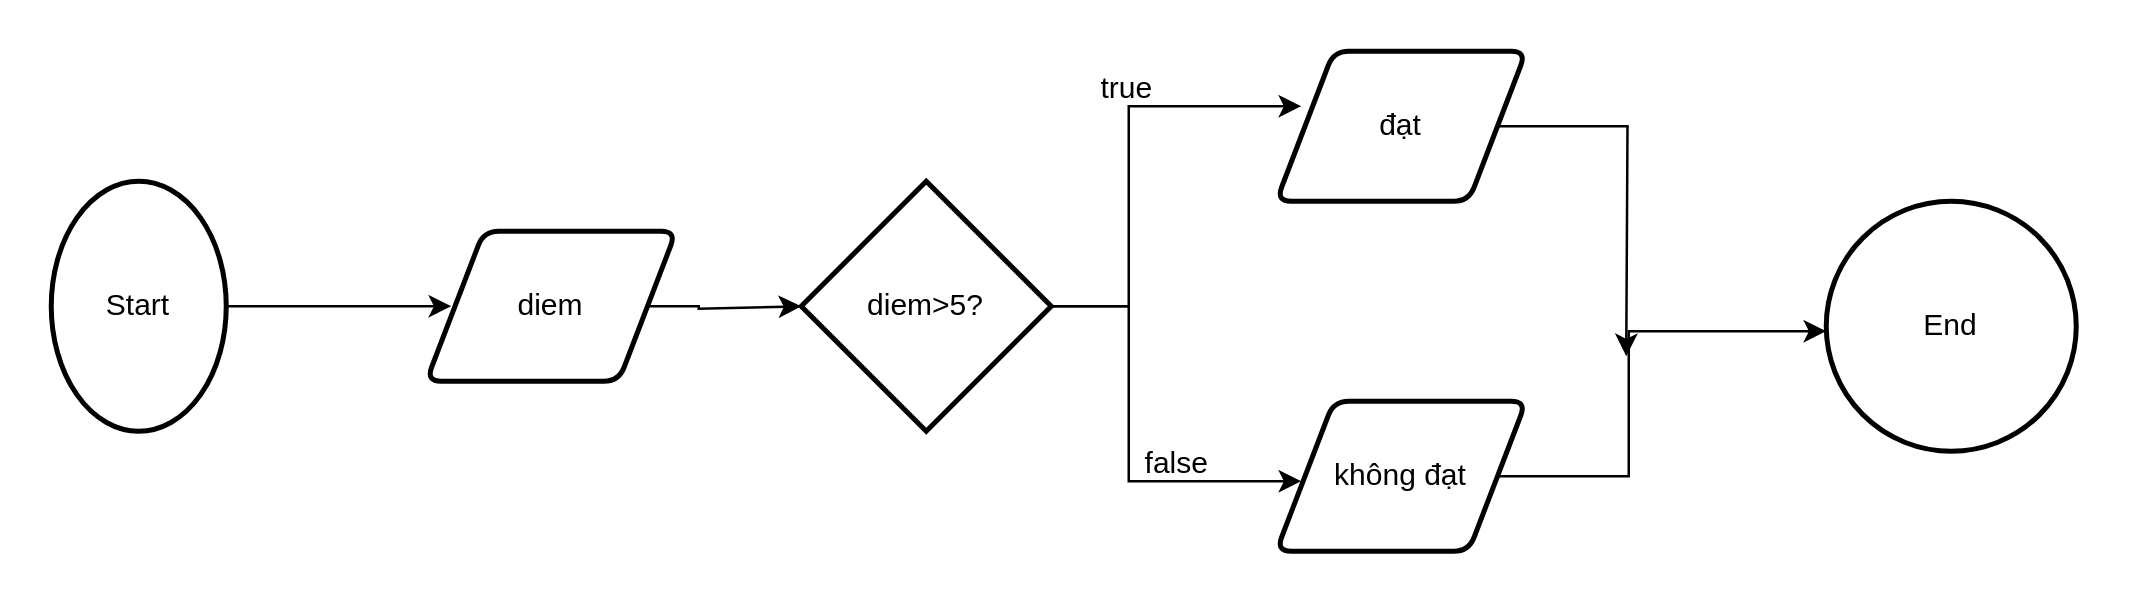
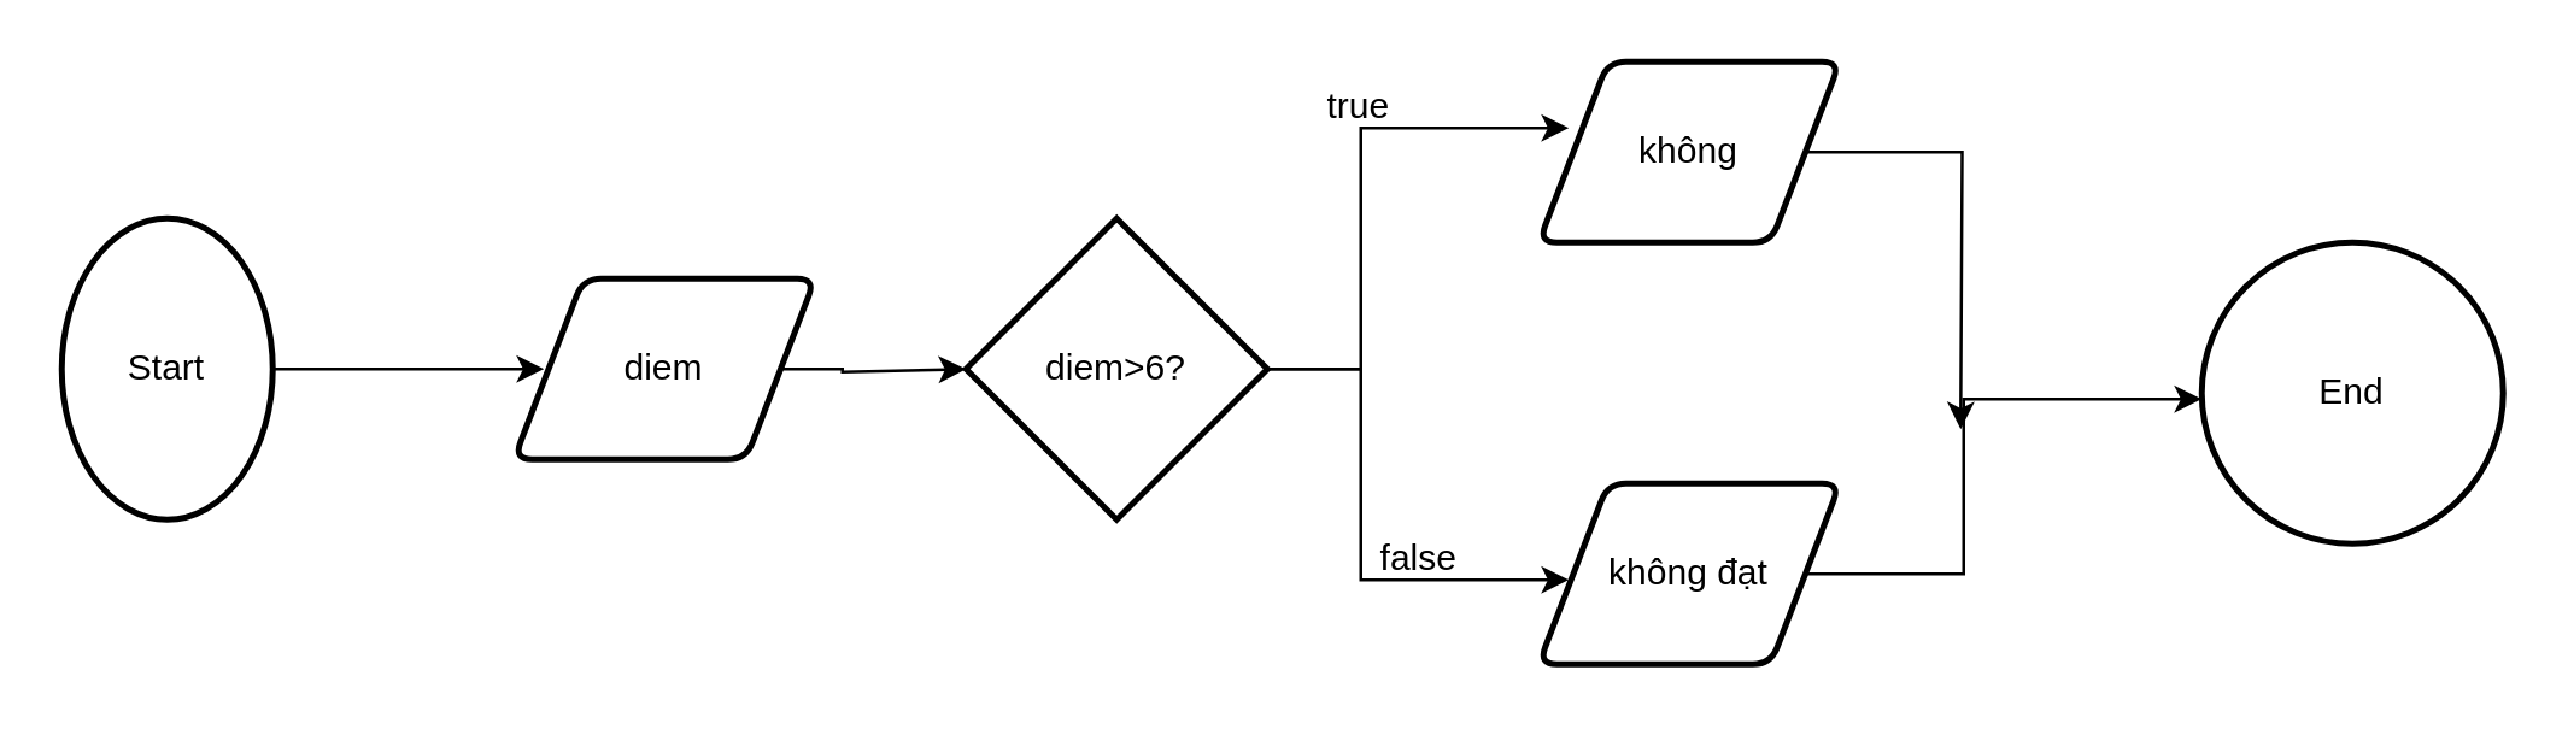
- <mxCell id="12" value="đạt" style="shape=parallelogram;html=1;strokeWidth=2;perimeter=parallelogramPerimeter;whiteSpace=wrap;rounded=1;arcSize=12;size=0.23;" vertex="1" parent="1"><mxGeometry x="510" y="20" width="100" height="60" as="geometry" /></mxCell>
+ <mxCell id="12" value="không" style="shape=parallelogram;html=1;strokeWidth=2;perimeter=parallelogramPerimeter;whiteSpace=wrap;rounded=1;arcSize=12;size=0.23;" vertex="1" parent="1"><mxGeometry x="510" y="20" width="100" height="60" as="geometry" /></mxCell>
- <mxCell id="8" value="diem&amp;gt;5?" style="strokeWidth=2;html=1;shape=mxgraph.flowchart.decision;whiteSpace=wrap;" vertex="1" parent="1"><mxGeometry x="320" y="72" width="100" height="100" as="geometry" /></mxCell>
+ <mxCell id="8" value="diem&amp;gt;6?" style="strokeWidth=2;html=1;shape=mxgraph.flowchart.decision;whiteSpace=wrap;" vertex="1" parent="1"><mxGeometry x="320" y="72" width="100" height="100" as="geometry" /></mxCell>
